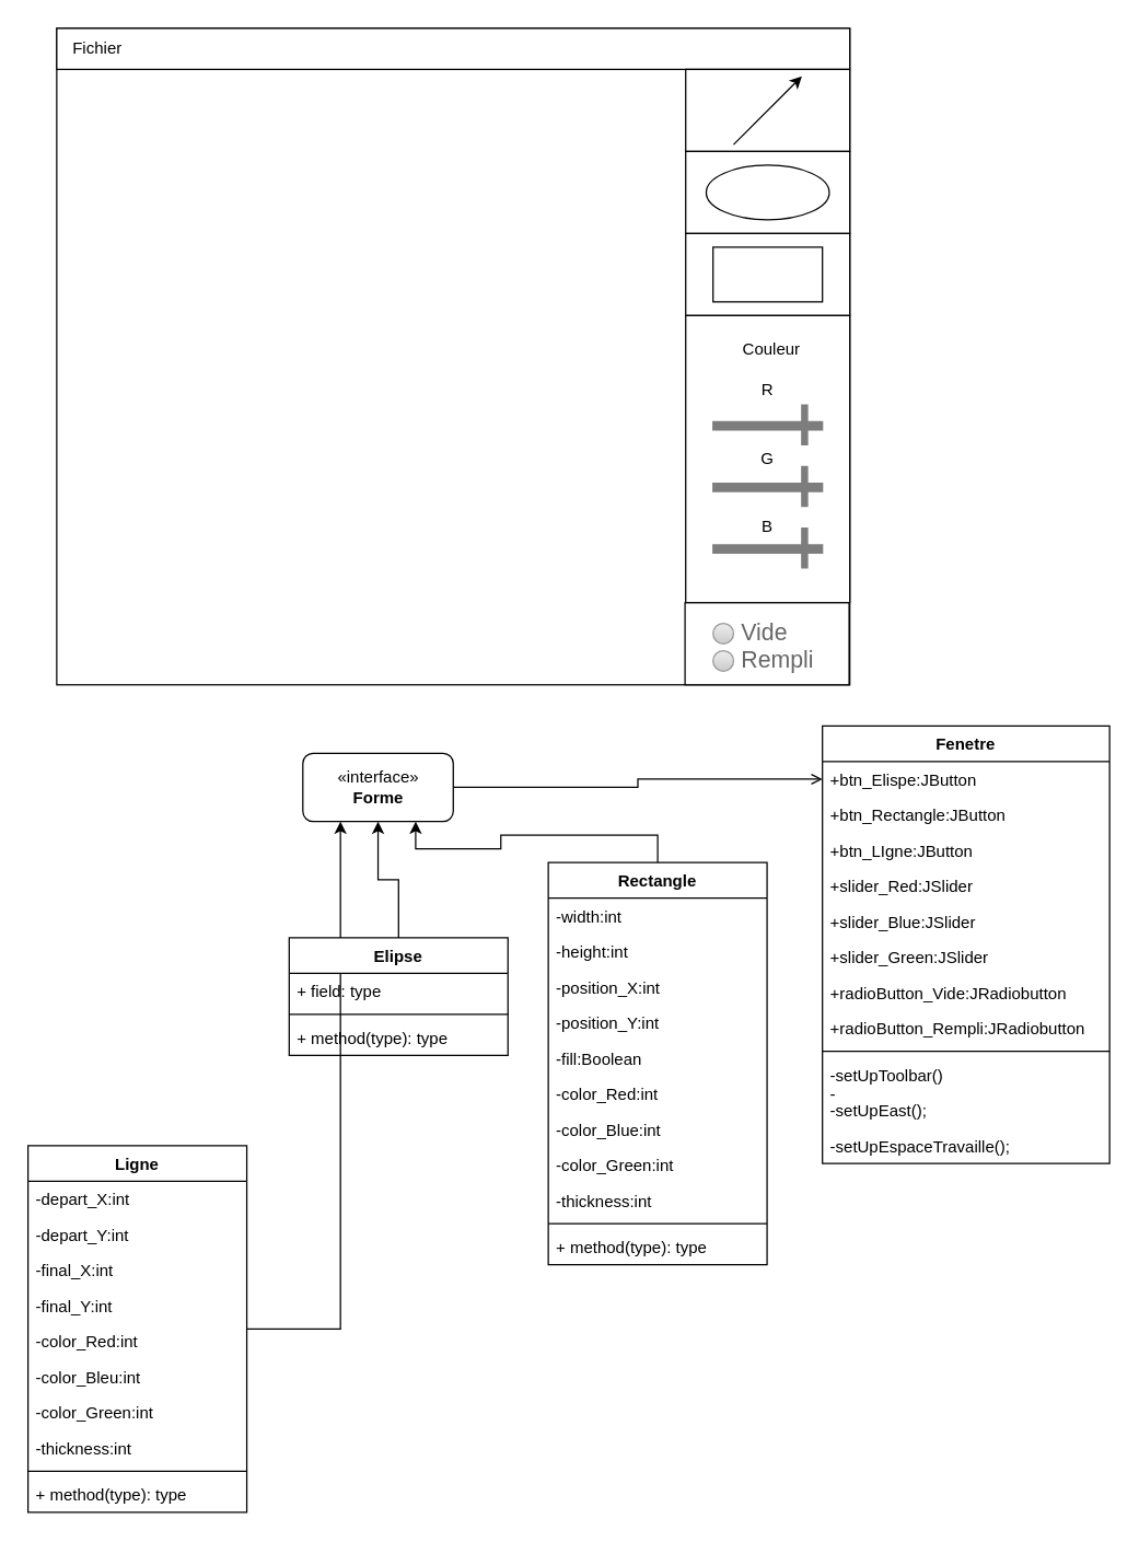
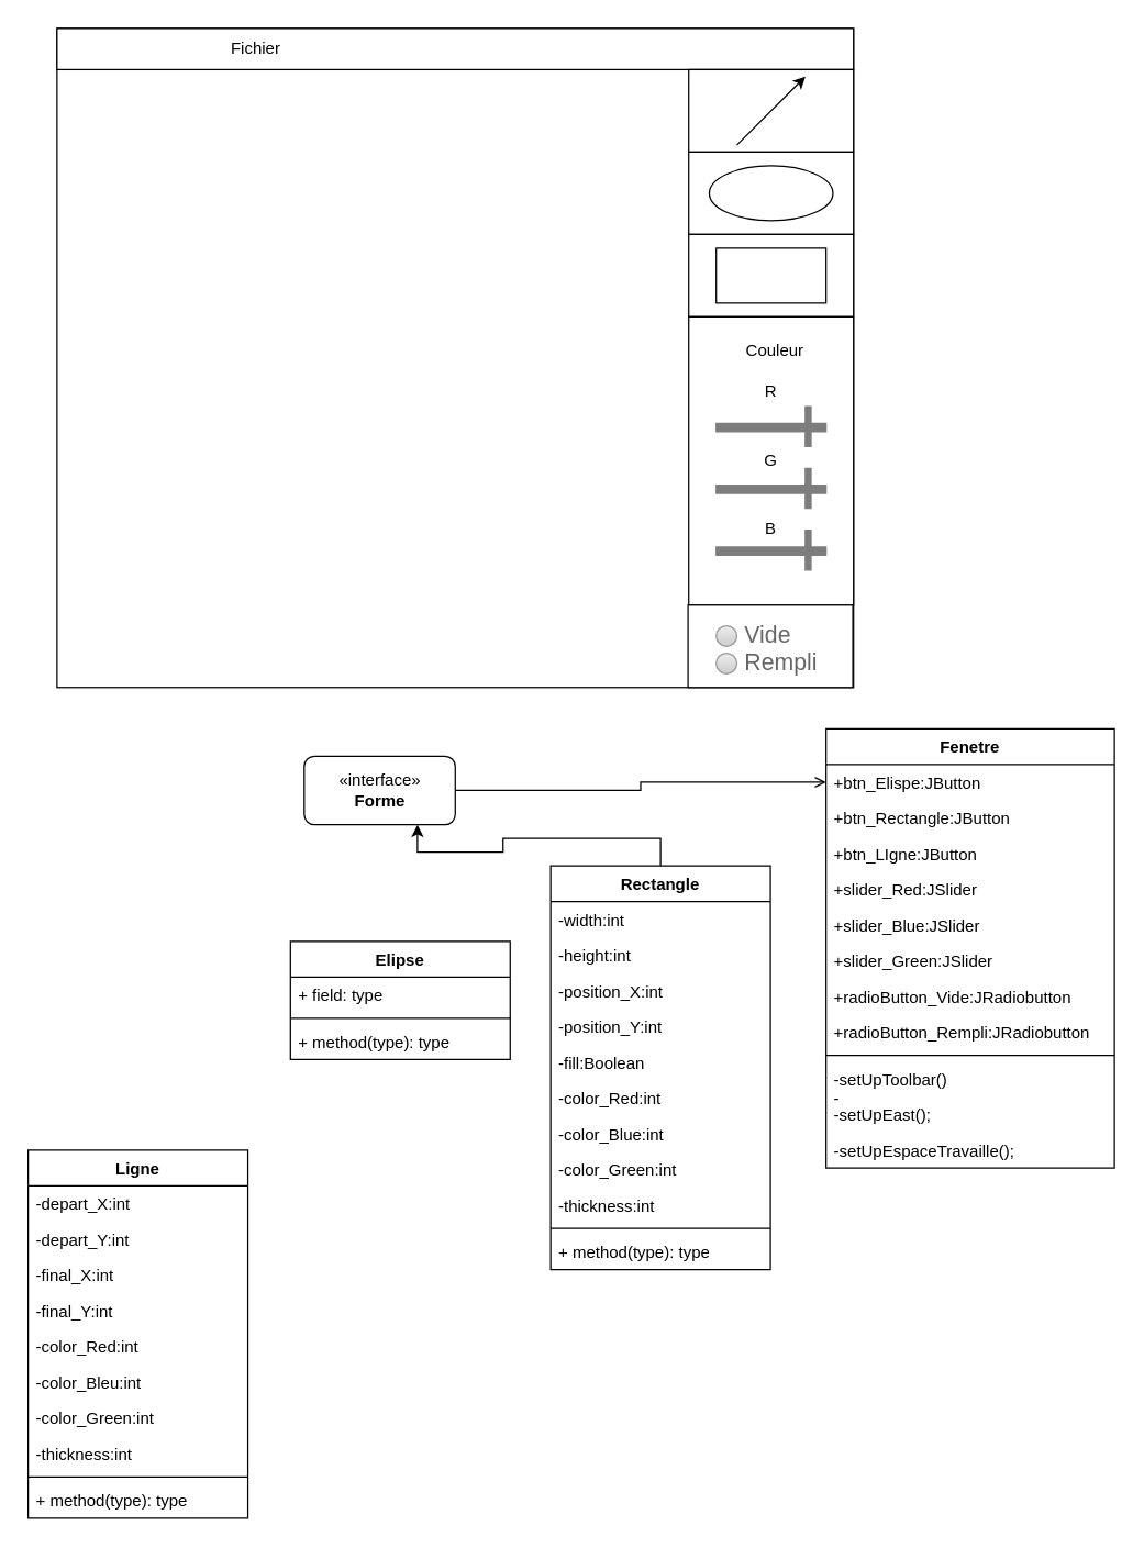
- <mxCell id="4" value="Fichier" style="text;html=1;strokeColor=none;fillColor=none;align=center;verticalAlign=middle;whiteSpace=wrap;rounded=0;" vertex="1" parent="1"><mxGeometry x="51" y="25" width="40" height="20" as="geometry" /></mxCell>
+ <mxCell id="4" value="Fichier" style="text;html=1;strokeColor=none;fillColor=none;align=center;verticalAlign=middle;whiteSpace=wrap;rounded=0;" vertex="1" parent="1"><mxGeometry x="166" y="25" width="40" height="20" as="geometry" /></mxCell>
- <mxCell id="49" style="edgeStyle=orthogonalEdgeStyle;rounded=0;orthogonalLoop=1;jettySize=auto;html=1;entryX=0.5;entryY=1;entryDx=0;entryDy=0;" edge="1" parent="1" source="50" target="23"><mxGeometry relative="1" as="geometry" /></mxCell>
- <mxCell id="24" style="edgeStyle=orthogonalEdgeStyle;rounded=0;orthogonalLoop=1;jettySize=auto;html=1;entryX=0.25;entryY=1;entryDx=0;entryDy=0;" edge="1" parent="1" source="25" target="23"><mxGeometry relative="1" as="geometry" /></mxCell>
